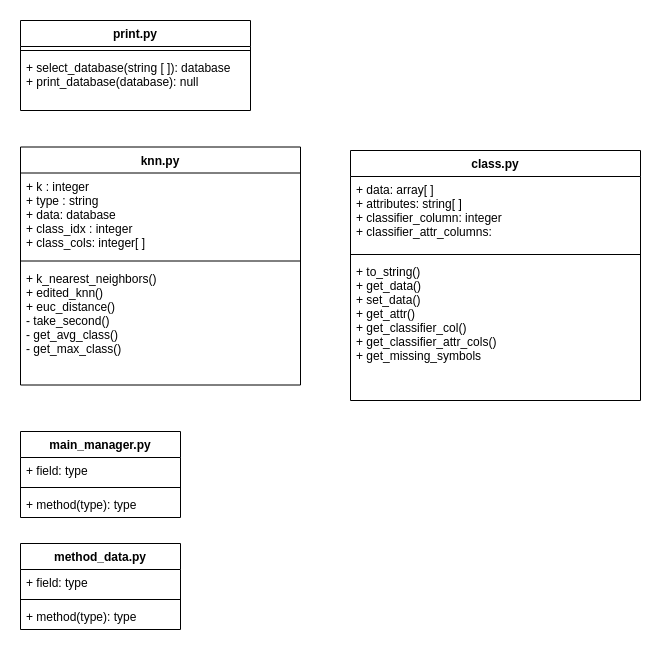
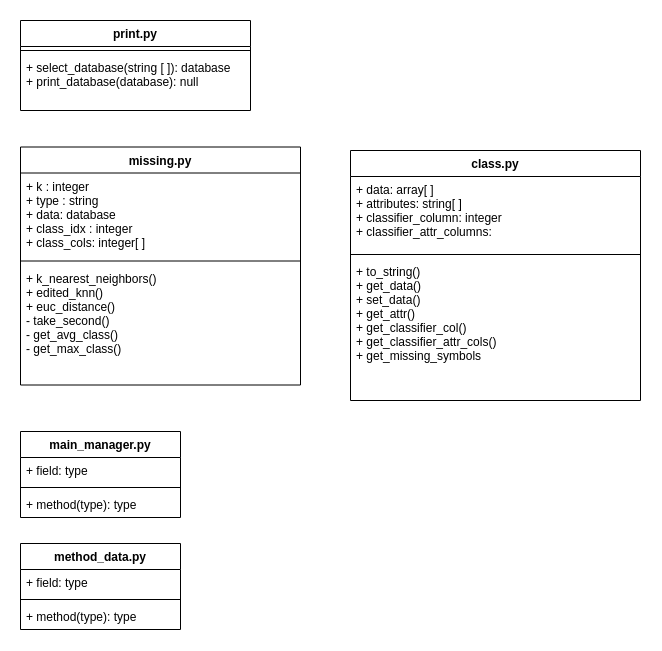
- <mxCell id="17" value="knn.py" style="swimlane;fontStyle=1;align=center;verticalAlign=top;childLayout=stackLayout;horizontal=1;startSize=26;horizontalStack=0;resizeParent=1;resizeParentMax=0;resizeLast=0;collapsible=1;marginBottom=0;" vertex="1" parent="1"><mxGeometry x="20" y="146.5" width="280" height="238" as="geometry" /></mxCell>
+ <mxCell id="17" value="missing.py" style="swimlane;fontStyle=1;align=center;verticalAlign=top;childLayout=stackLayout;horizontal=1;startSize=26;horizontalStack=0;resizeParent=1;resizeParentMax=0;resizeLast=0;collapsible=1;marginBottom=0;" vertex="1" parent="1"><mxGeometry x="20" y="146.5" width="280" height="238" as="geometry" /></mxCell>
